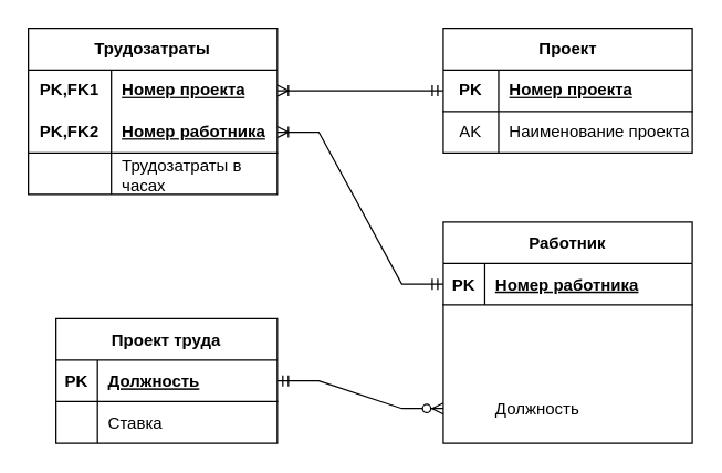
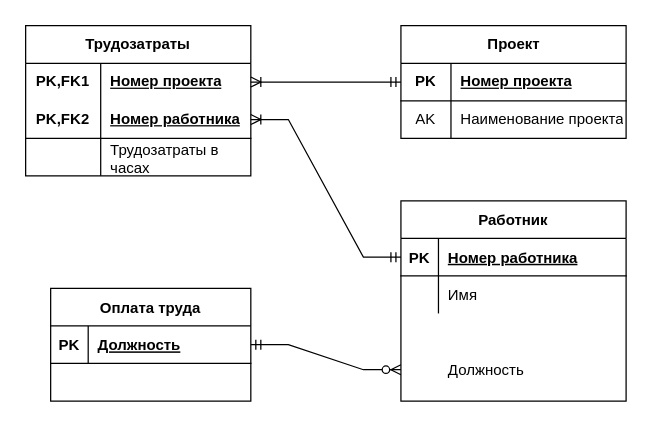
+ <mxCell id="8" value="Имя" style="shape=partialRectangle;overflow=hidden;connectable=0;fillColor=none;top=0;left=0;bottom=0;right=0;align=left;spacingLeft=6;" parent="6" vertex="1"><mxGeometry x="30" width="150" height="30" as="geometry"><mxRectangle width="150" height="30" as="alternateBounds" /></mxGeometry></mxCell>
- <mxCell id="21" value="Проект труда" style="shape=table;startSize=30;container=1;collapsible=1;childLayout=tableLayout;fixedRows=1;rowLines=0;fontStyle=1;align=center;resizeLast=1;" parent="1" vertex="1"><mxGeometry x="40" y="230" width="160" height="90" as="geometry" /></mxCell>
+ <mxCell id="21" value="Оплата труда" style="shape=table;startSize=30;container=1;collapsible=1;childLayout=tableLayout;fixedRows=1;rowLines=0;fontStyle=1;align=center;resizeLast=1;" parent="1" vertex="1"><mxGeometry x="40" y="230" width="160" height="90" as="geometry" /></mxCell>
- <mxCell id="27" value="Ставка" style="shape=partialRectangle;overflow=hidden;connectable=0;fillColor=none;top=0;left=0;bottom=0;right=0;align=left;spacingLeft=6;" parent="25" vertex="1"><mxGeometry x="30" width="130" height="30" as="geometry"><mxRectangle width="130" height="30" as="alternateBounds" /></mxGeometry></mxCell>
